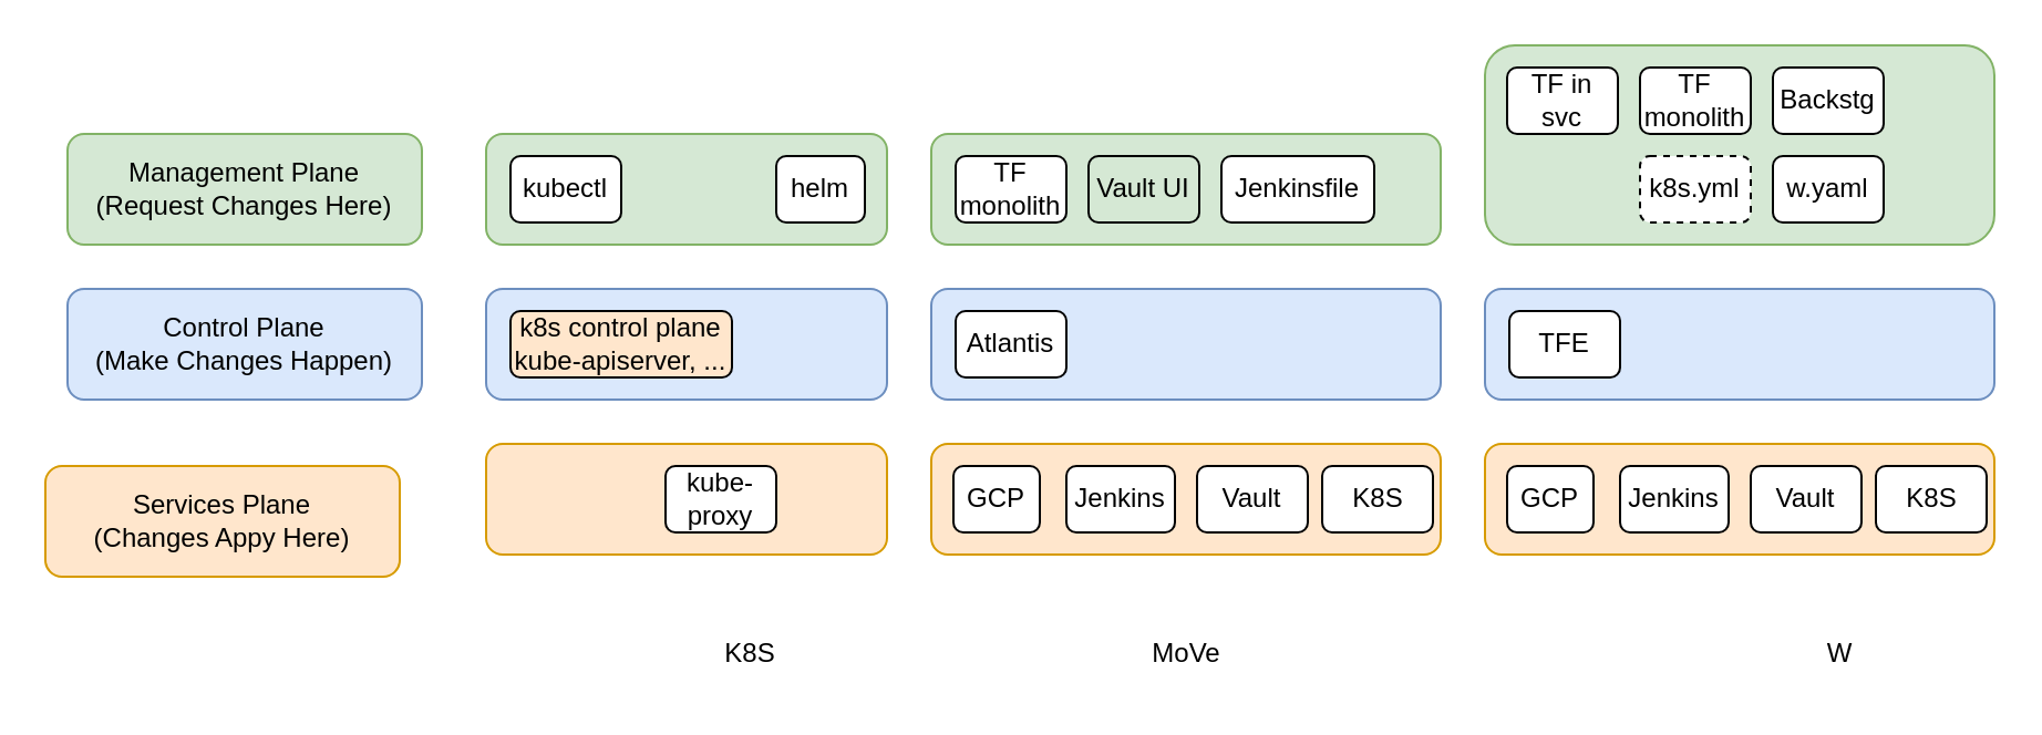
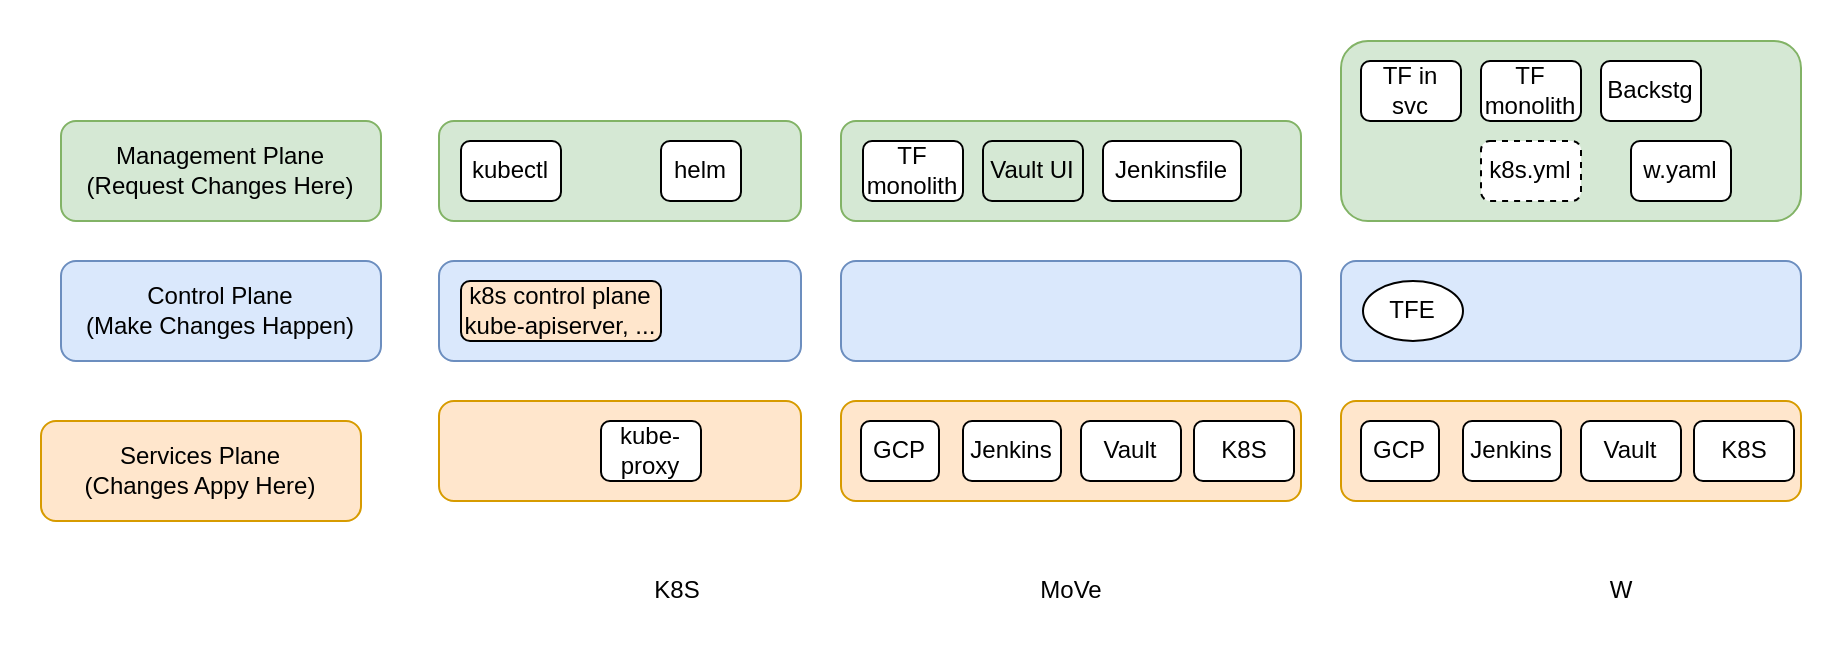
- <mxCell id="12" value="helm" style="rounded=1;whiteSpace=wrap;html=1;" vertex="1" parent="1"><mxGeometry x="350" y="70" width="40" height="30" as="geometry" /></mxCell>
+ <mxCell id="12" value="helm" style="rounded=1;whiteSpace=wrap;html=1;" vertex="1" parent="1"><mxGeometry x="330" y="70" width="40" height="30" as="geometry" /></mxCell>
- <mxCell id="37" value="w.yaml" style="rounded=1;whiteSpace=wrap;html=1;" vertex="1" parent="1"><mxGeometry x="800" y="70" width="50" height="30" as="geometry" /></mxCell>
+ <mxCell id="37" value="w.yaml" style="rounded=1;whiteSpace=wrap;html=1;" vertex="1" parent="1"><mxGeometry x="815" y="70" width="50" height="30" as="geometry" /></mxCell>
- <mxCell id="22" value="Atlantis" style="rounded=1;whiteSpace=wrap;html=1;" vertex="1" parent="1"><mxGeometry x="431" y="140" width="50" height="30" as="geometry" /></mxCell>
- <mxCell id="34" value="TFE" style="rounded=1;whiteSpace=wrap;html=1;" vertex="1" parent="1"><mxGeometry x="681" y="140" width="50" height="30" as="geometry" /></mxCell>
+ <mxCell id="34" value="TFE" style="ellipse;whiteSpace=wrap;html=1;" vertex="1" parent="1"><mxGeometry x="681" y="140" width="50" height="30" as="geometry" /></mxCell>
- <mxCell id="33" value="W" style="text;html=1;align=center;verticalAlign=middle;whiteSpace=wrap;rounded=0;" vertex="1" parent="1"><mxGeometry x="769" y="280" width="123" height="30" as="geometry" /></mxCell>
+ <mxCell id="33" value="W" style="text;html=1;align=center;verticalAlign=middle;whiteSpace=wrap;rounded=0;" vertex="1" parent="1"><mxGeometry x="749" y="280" width="123" height="30" as="geometry" /></mxCell>
